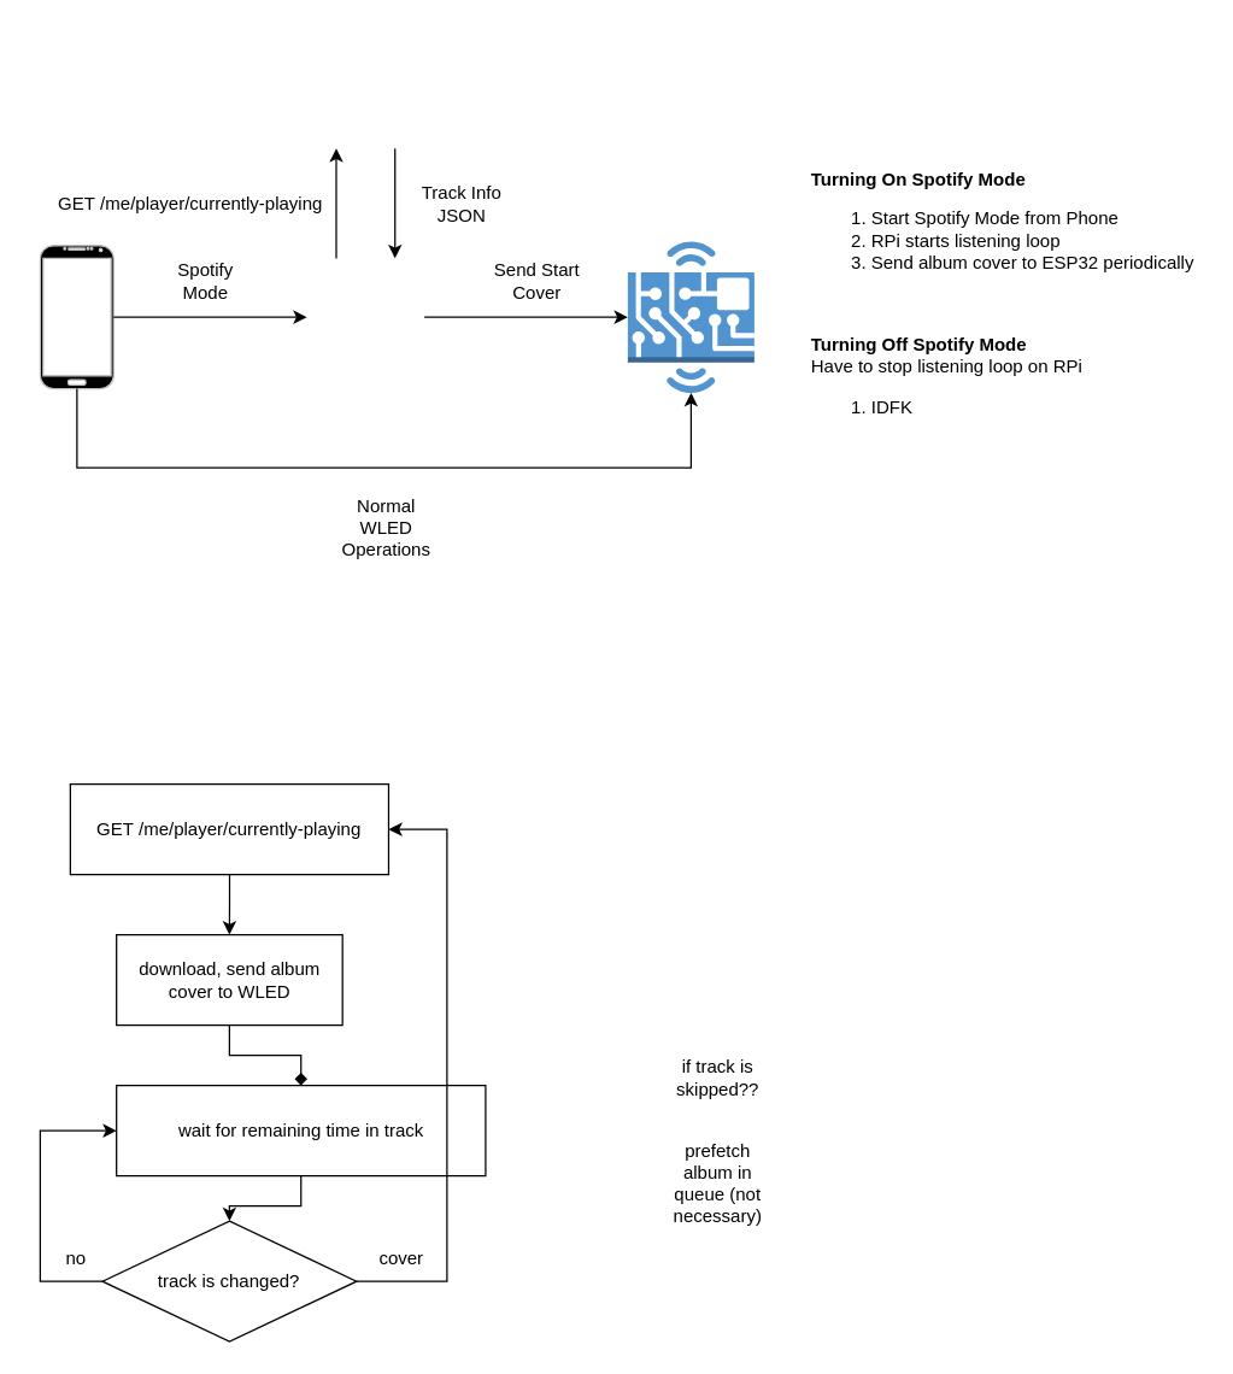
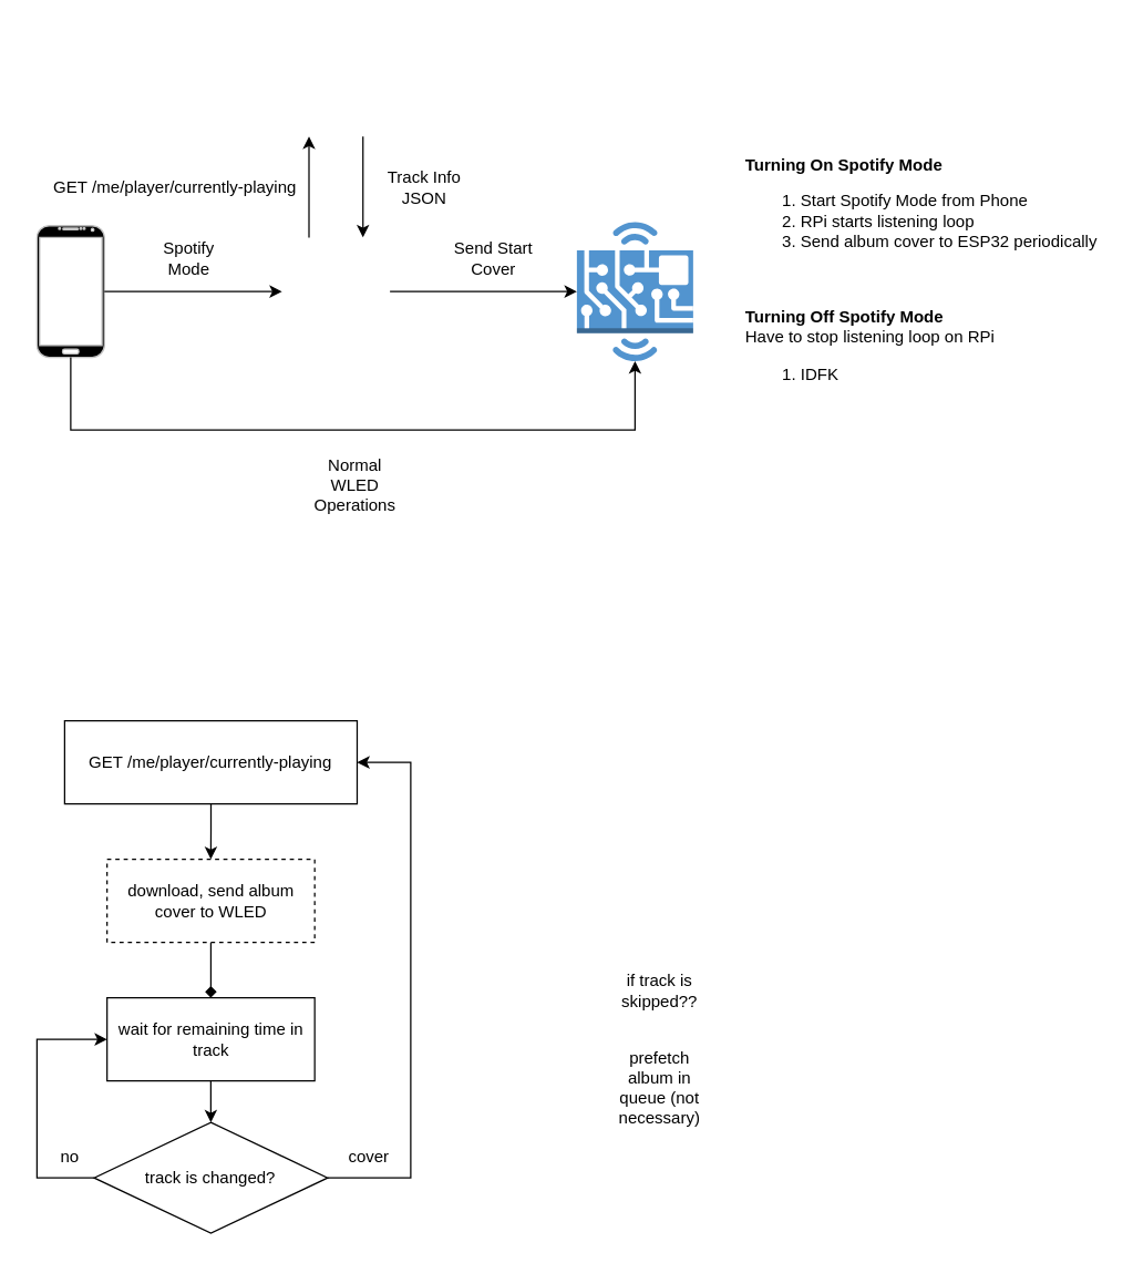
- <mxCell id="23" value="download, send album cover to WLED" style="rounded=0;whiteSpace=wrap;html=1;" vertex="1" parent="1"><mxGeometry x="76.64" y="620" width="150" height="60" as="geometry" /></mxCell>
+ <mxCell id="23" value="download, send album cover to WLED" style="rounded=0;whiteSpace=wrap;html=1;dashed=1;" vertex="1" parent="1"><mxGeometry x="76.64" y="620" width="150" height="60" as="geometry" /></mxCell>
- <mxCell id="21" value="wait for remaining time in track" style="rounded=0;whiteSpace=wrap;html=1;" vertex="1" parent="1"><mxGeometry x="76.64" y="720" width="245" height="60" as="geometry" /></mxCell>
+ <mxCell id="21" value="wait for remaining time in track" style="rounded=0;whiteSpace=wrap;html=1;" vertex="1" parent="1"><mxGeometry x="76.64" y="720" width="150" height="60" as="geometry" /></mxCell>
